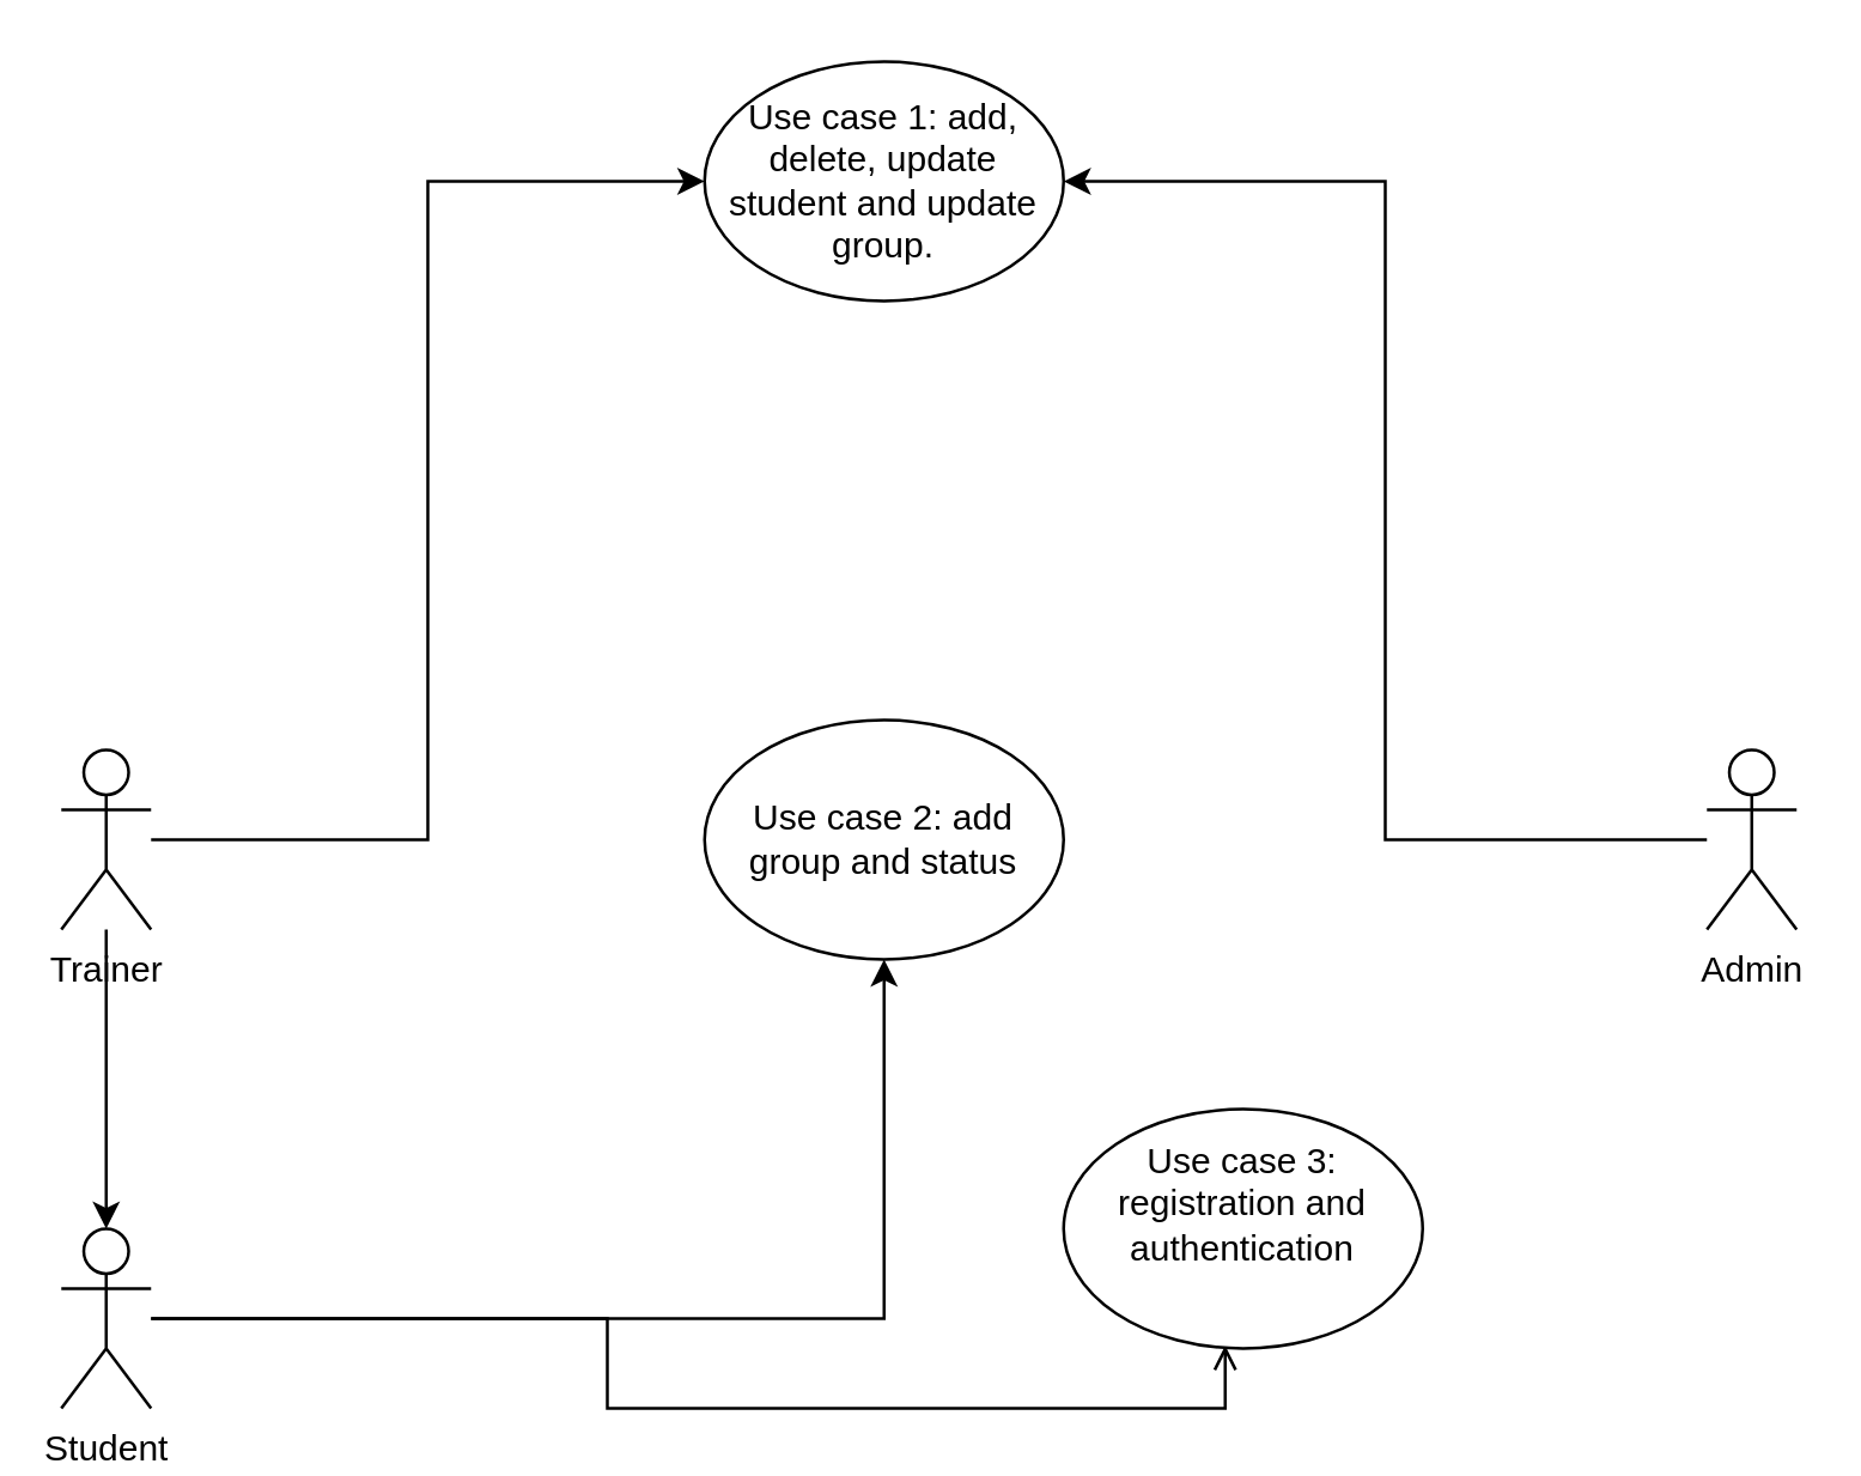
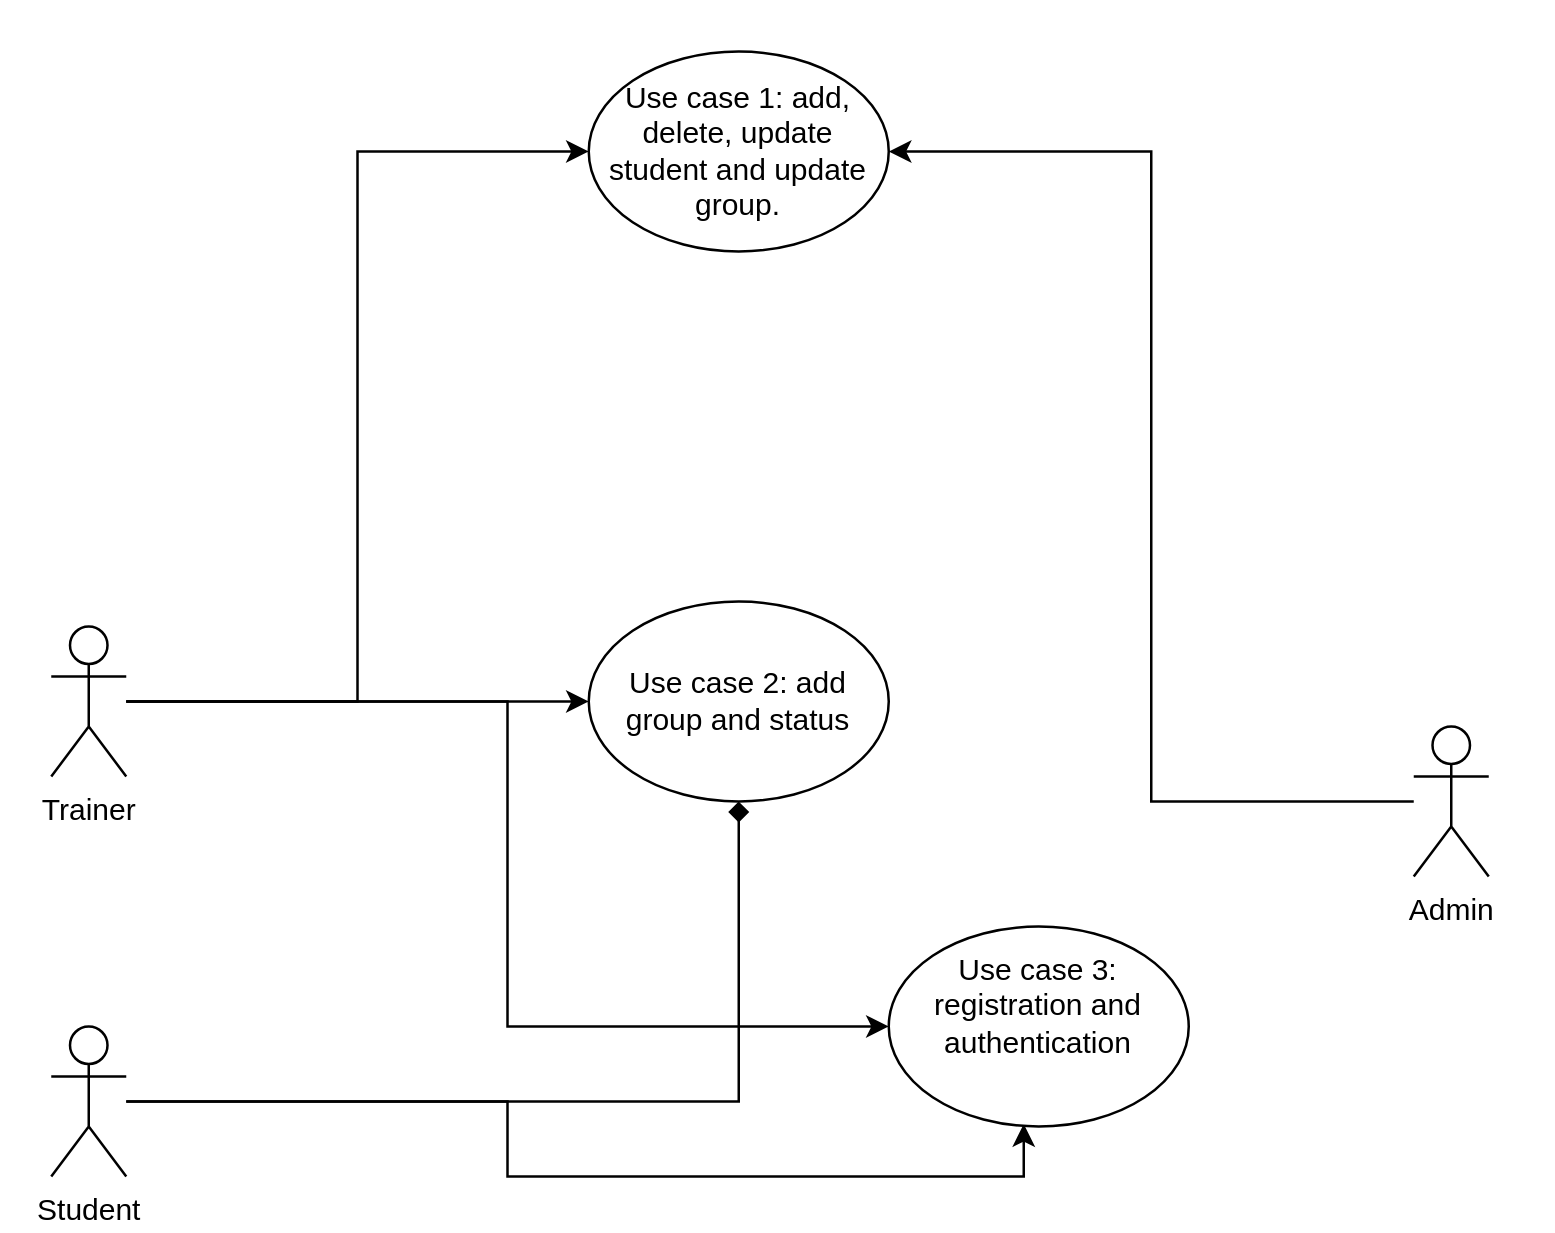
+ <mxCell id="6" style="edgeStyle=orthogonalEdgeStyle;rounded=0;orthogonalLoop=1;jettySize=auto;html=1;entryX=0;entryY=0.5;entryDx=0;entryDy=0;" edge="1" parent="1" source="8" target="12"><mxGeometry relative="1" as="geometry" /></mxCell>
- <mxCell id="10" value="Admin" style="shape=umlActor;verticalLabelPosition=bottom;verticalAlign=top;html=1;outlineConnect=0;" vertex="1" parent="1"><mxGeometry x="570" y="250" width="30" height="60" as="geometry" /></mxCell>
+ <mxCell id="10" value="Admin" style="shape=umlActor;verticalLabelPosition=bottom;verticalAlign=top;html=1;outlineConnect=0;" vertex="1" parent="1"><mxGeometry x="565" y="290" width="30" height="60" as="geometry" /></mxCell>
- <mxCell id="2" style="edgeStyle=orthogonalEdgeStyle;rounded=0;orthogonalLoop=1;jettySize=auto;html=1;entryX=0.5;entryY=1;entryDx=0;entryDy=0;" edge="1" parent="1" source="4" target="12"><mxGeometry relative="1" as="geometry" /></mxCell>
+ <mxCell id="2" style="edgeStyle=orthogonalEdgeStyle;rounded=0;orthogonalLoop=1;jettySize=auto;html=1;entryX=0.5;entryY=1;entryDx=0;entryDy=0;endArrow=diamond;" edge="1" parent="1" source="4" target="12"><mxGeometry relative="1" as="geometry" /></mxCell>
- <mxCell id="7" style="edgeStyle=orthogonalEdgeStyle;rounded=0;orthogonalLoop=1;jettySize=auto;html=1;" edge="1" parent="1" source="8" target="4"><mxGeometry relative="1" as="geometry" /></mxCell>
+ <mxCell id="7" style="edgeStyle=orthogonalEdgeStyle;rounded=0;orthogonalLoop=1;jettySize=auto;html=1;entryX=0;entryY=0.5;entryDx=0;entryDy=0;" edge="1" parent="1" source="8" target="13"><mxGeometry relative="1" as="geometry" /></mxCell>
- <mxCell id="3" style="edgeStyle=orthogonalEdgeStyle;rounded=0;orthogonalLoop=1;jettySize=auto;html=1;entryX=0.45;entryY=0.988;entryDx=0;entryDy=0;entryPerimeter=0;endArrow=open;" edge="1" parent="1" source="4" target="13"><mxGeometry relative="1" as="geometry" /></mxCell>
+ <mxCell id="3" style="edgeStyle=orthogonalEdgeStyle;rounded=0;orthogonalLoop=1;jettySize=auto;html=1;entryX=0.45;entryY=0.988;entryDx=0;entryDy=0;entryPerimeter=0;" edge="1" parent="1" source="4" target="13"><mxGeometry relative="1" as="geometry" /></mxCell>
